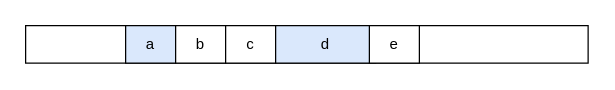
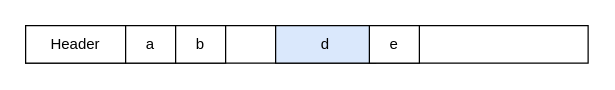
+ <mxCell id="3" value="Header" style="rounded=0;whiteSpace=wrap;html=1;" vertex="1" parent="1"><mxGeometry x="20" y="20" width="80" height="30" as="geometry" /></mxCell>
- <mxCell id="4" value="a" style="rounded=0;whiteSpace=wrap;html=1;fillColor=#dae8fc;" vertex="1" parent="1"><mxGeometry x="100" y="20" width="40" height="30" as="geometry" /></mxCell>
+ <mxCell id="4" value="a" style="rounded=0;whiteSpace=wrap;html=1;" vertex="1" parent="1"><mxGeometry x="100" y="20" width="40" height="30" as="geometry" /></mxCell>
- <mxCell id="6" value="c" style="rounded=0;whiteSpace=wrap;html=1;" vertex="1" parent="1"><mxGeometry x="180" y="20" width="40" height="30" as="geometry" /></mxCell>
